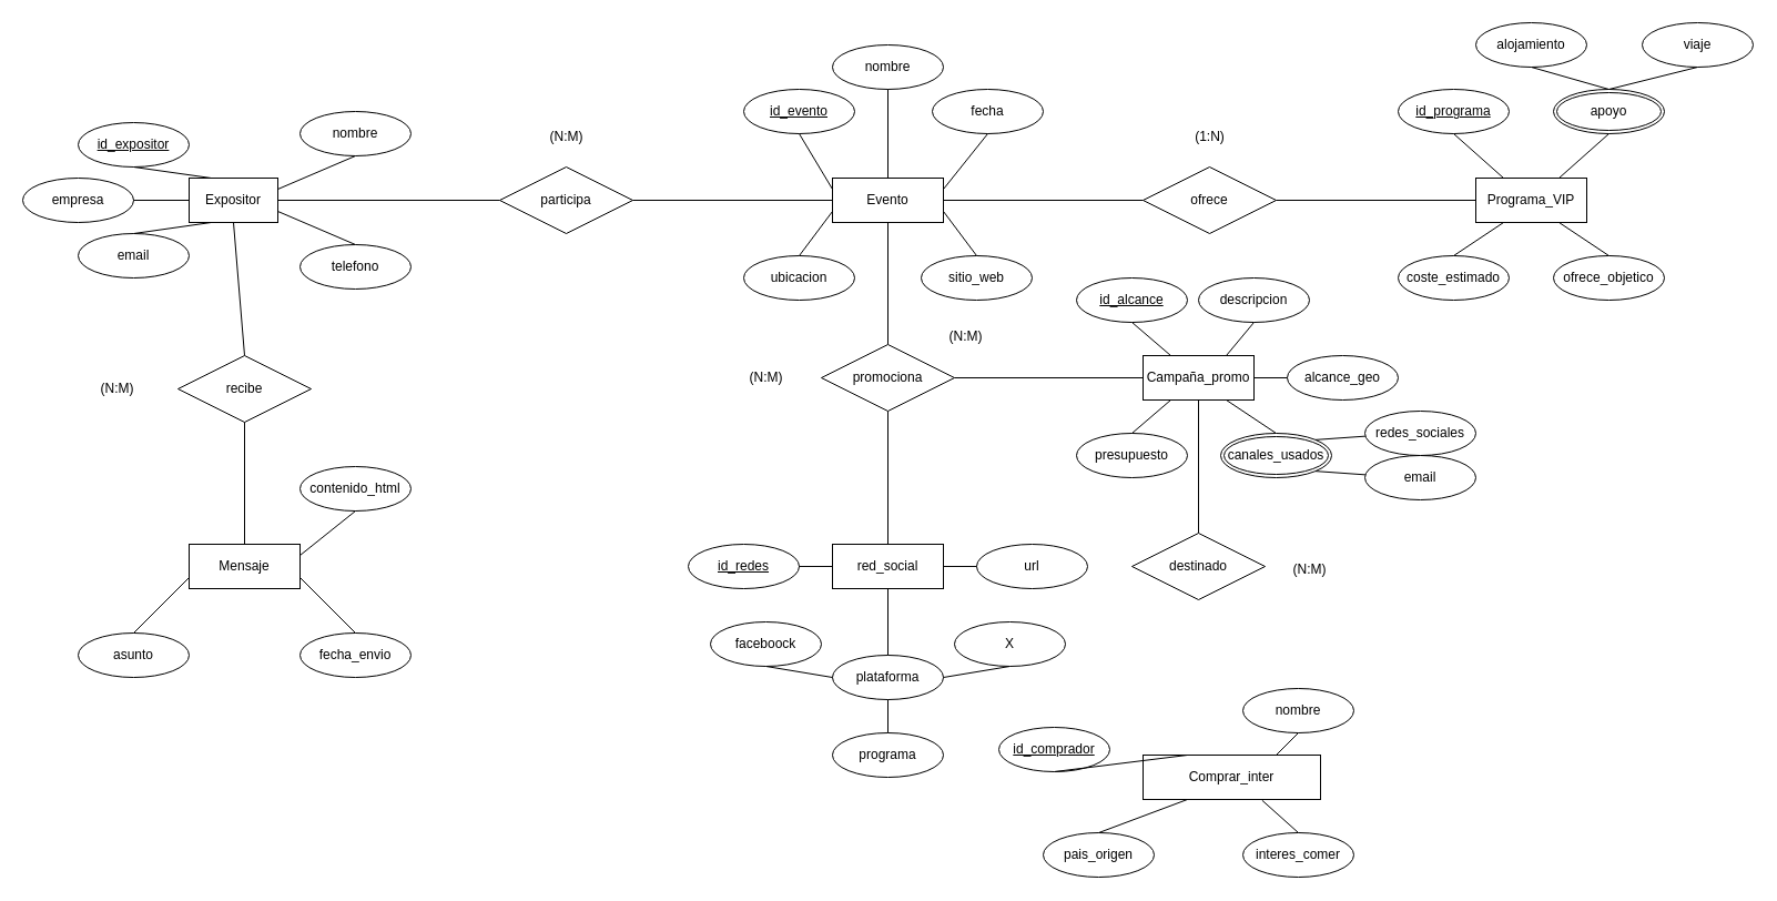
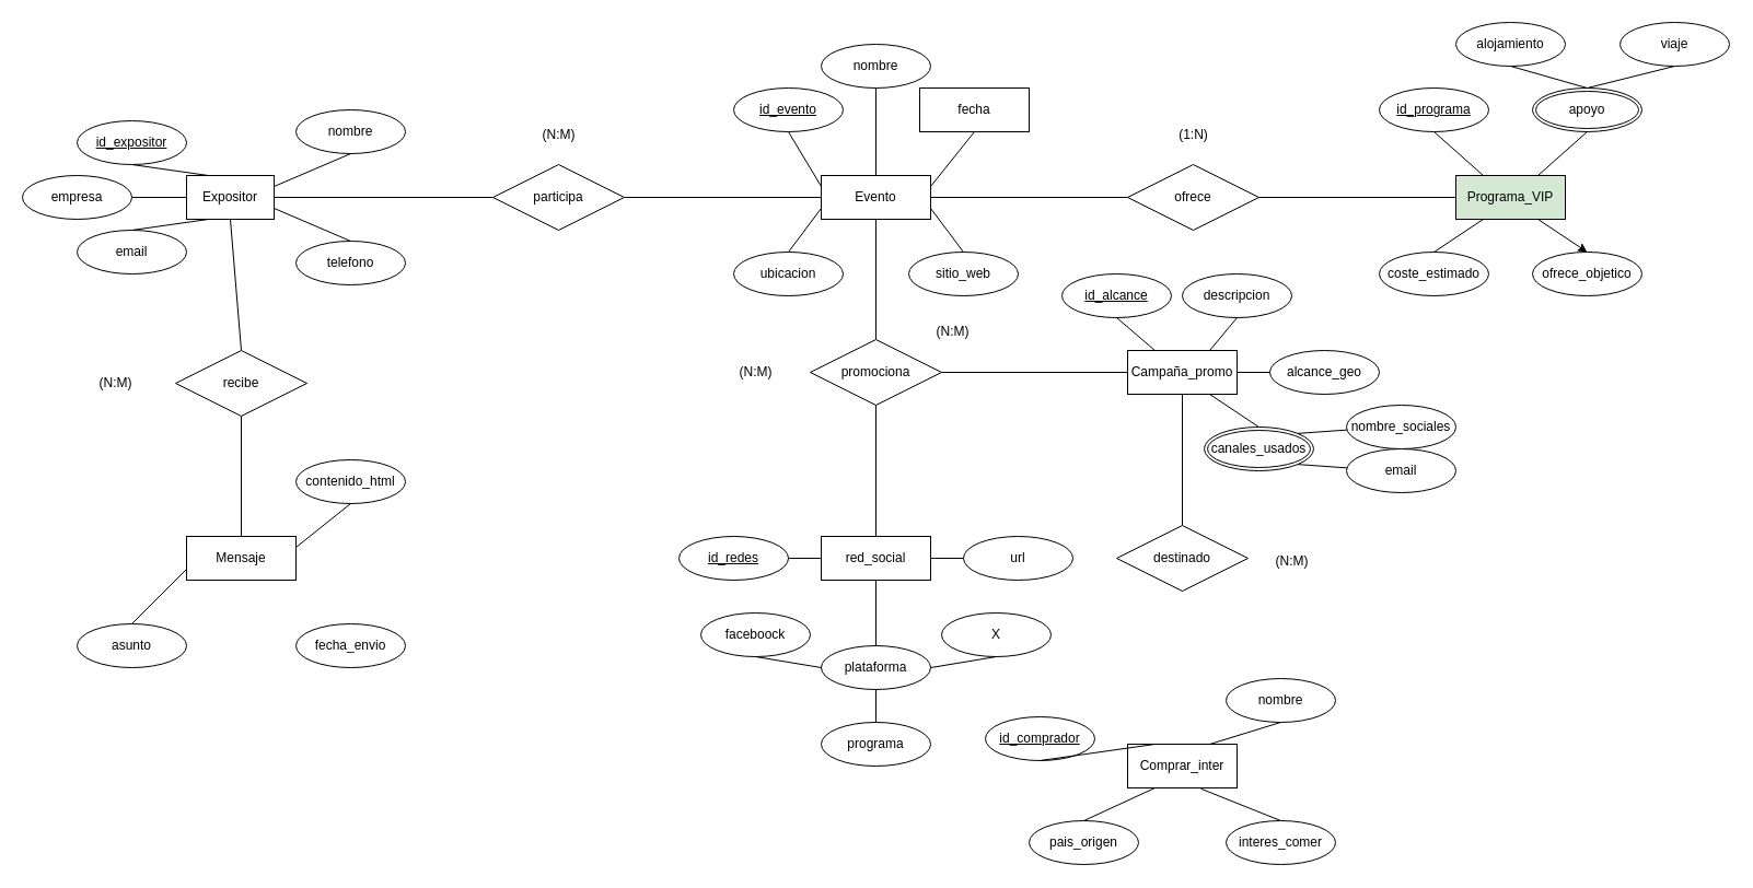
- <mxCell id="38" value="fecha" style="ellipse;whiteSpace=wrap;html=1;align=center;" vertex="1" parent="1"><mxGeometry x="840" y="80" width="100" height="40" as="geometry" /></mxCell>
+ <mxCell id="38" value="fecha" style="whiteSpace=wrap;html=1;align=center;rounded=0;" vertex="1" parent="1"><mxGeometry x="840" y="80" width="100" height="40" as="geometry" /></mxCell>
- <mxCell id="20" value="Programa_VIP" style="whiteSpace=wrap;html=1;align=center;" vertex="1" parent="1"><mxGeometry x="1330" y="160" width="100" height="40" as="geometry" /></mxCell>
+ <mxCell id="20" value="Programa_VIP" style="whiteSpace=wrap;html=1;align=center;fillColor=#d5e8d4;" vertex="1" parent="1"><mxGeometry x="1330" y="160" width="100" height="40" as="geometry" /></mxCell>
- <mxCell id="73" value="" style="endArrow=none;html=1;rounded=0;exitX=0.75;exitY=1;exitDx=0;exitDy=0;entryX=0.5;entryY=0;entryDx=0;entryDy=0;" edge="1" parent="1" source="20" target="71"><mxGeometry relative="1" as="geometry"><mxPoint x="1390" y="150" as="sourcePoint" /><mxPoint x="1550" y="150" as="targetPoint" /></mxGeometry></mxCell>
+ <mxCell id="73" value="" style="endArrow=classic;html=1;rounded=0;exitX=0.75;exitY=1;exitDx=0;exitDy=0;entryX=0.5;entryY=0;entryDx=0;entryDy=0;" edge="1" parent="1" source="20" target="71"><mxGeometry relative="1" as="geometry"><mxPoint x="1390" y="150" as="sourcePoint" /><mxPoint x="1550" y="150" as="targetPoint" /></mxGeometry></mxCell>
- <mxCell id="51" value="" style="endArrow=none;html=1;rounded=0;entryX=0.25;entryY=1;entryDx=0;entryDy=0;exitX=0.5;exitY=0;exitDx=0;exitDy=0;" edge="1" parent="1" source="50" target="28"><mxGeometry relative="1" as="geometry"><mxPoint x="970" y="410" as="sourcePoint" /><mxPoint x="1130" y="410" as="targetPoint" /></mxGeometry></mxCell>
- <mxCell id="55" value="redes_sociales" style="ellipse;whiteSpace=wrap;html=1;align=center;" vertex="1" parent="1"><mxGeometry x="1230" y="370" width="100" height="40" as="geometry" /></mxCell>
+ <mxCell id="55" value="nombre_sociales" style="ellipse;whiteSpace=wrap;html=1;align=center;" vertex="1" parent="1"><mxGeometry x="1230" y="370" width="100" height="40" as="geometry" /></mxCell>
- <mxCell id="50" value="presupuesto" style="ellipse;whiteSpace=wrap;html=1;align=center;" vertex="1" parent="1"><mxGeometry x="970" y="390" width="100" height="40" as="geometry" /></mxCell>
- <mxCell id="83" value="" style="endArrow=none;html=1;rounded=0;entryX=0.5;entryY=0;entryDx=0;entryDy=0;exitX=1;exitY=0.75;exitDx=0;exitDy=0;" edge="1" parent="1" source="24" target="82"><mxGeometry relative="1" as="geometry"><mxPoint x="10" y="560" as="sourcePoint" /><mxPoint x="170" y="560" as="targetPoint" /></mxGeometry></mxCell>
- <mxCell id="31" value="Comprar_inter" style="whiteSpace=wrap;html=1;align=center;" vertex="1" parent="1"><mxGeometry x="1030" y="680" width="160" height="40" as="geometry" /></mxCell>
+ <mxCell id="31" value="Comprar_inter" style="whiteSpace=wrap;html=1;align=center;" vertex="1" parent="1"><mxGeometry x="1030" y="680" width="100" height="40" as="geometry" /></mxCell>
